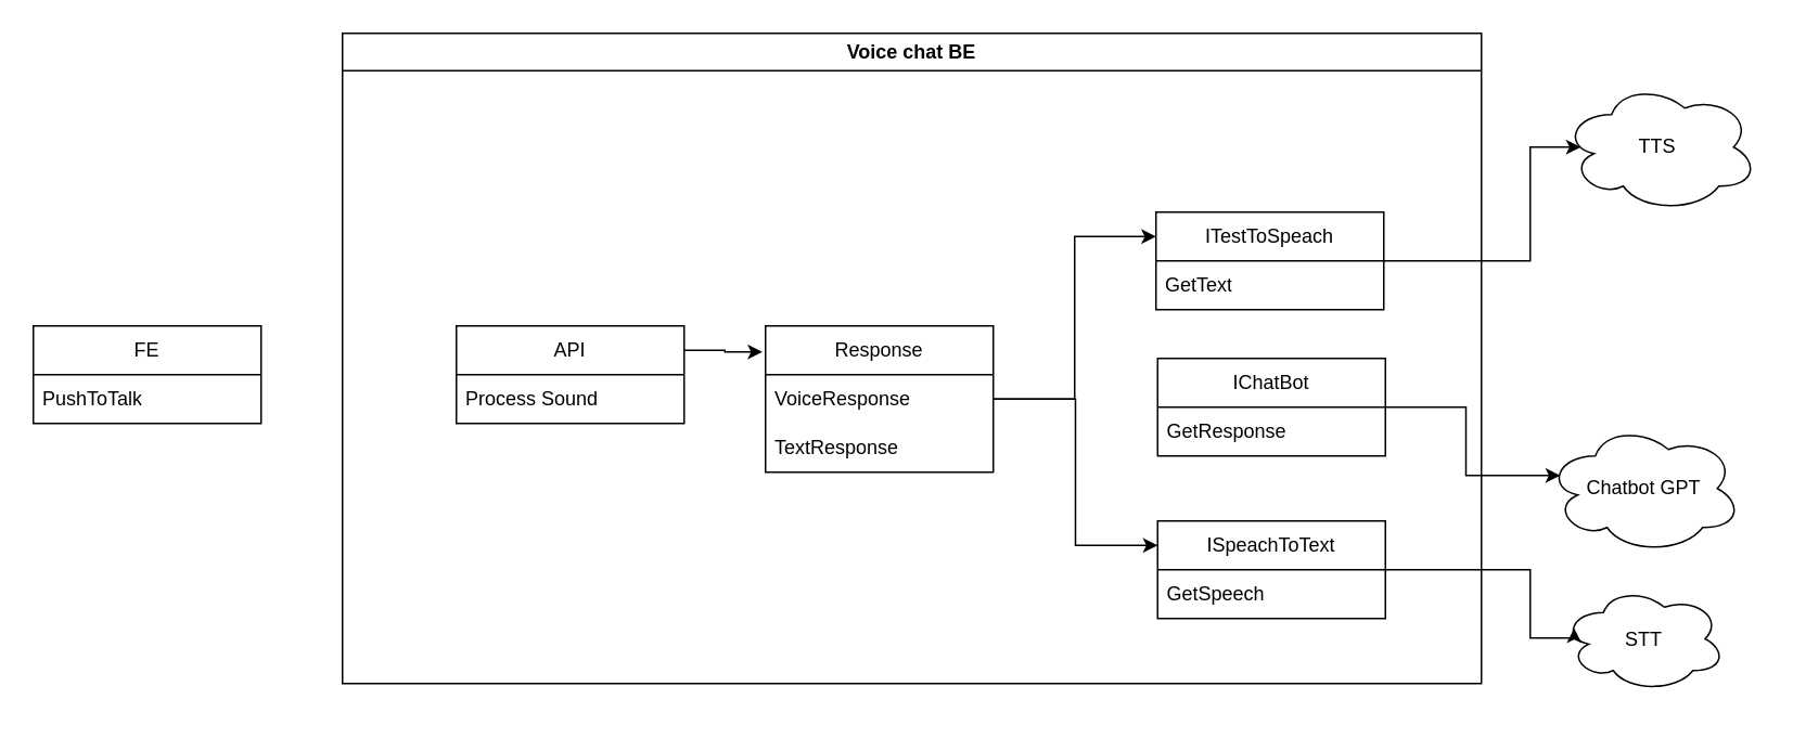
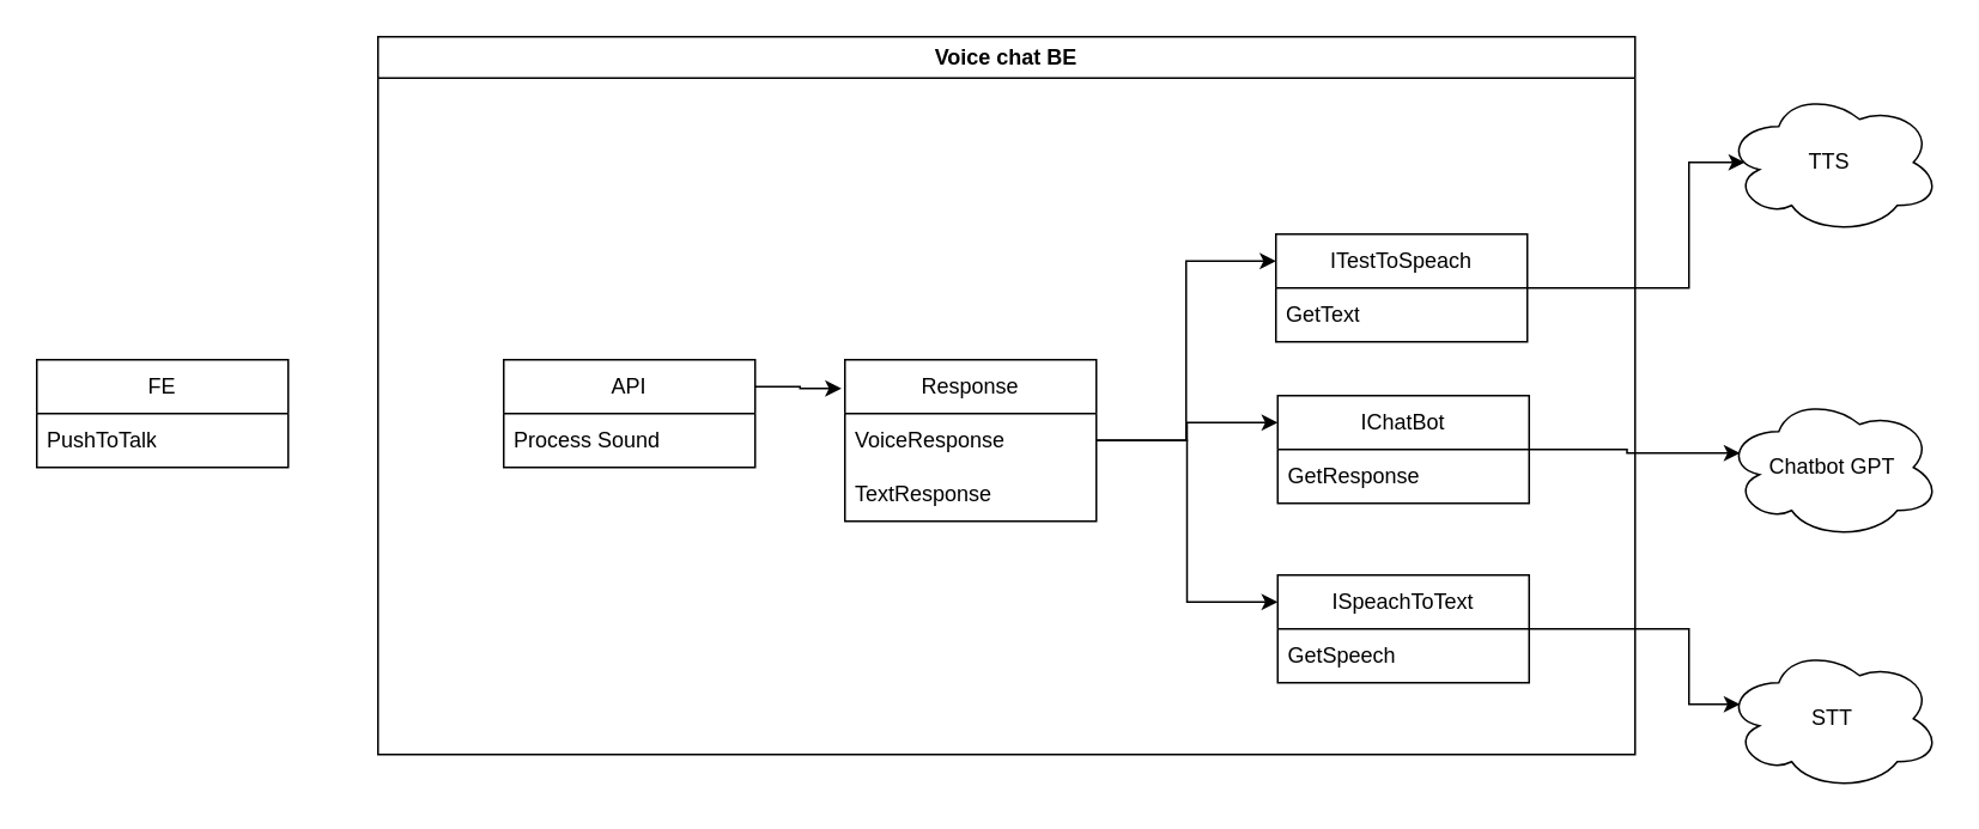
+ <mxCell id="15" style="edgeStyle=orthogonalEdgeStyle;rounded=0;orthogonalLoop=1;jettySize=auto;html=1;entryX=0;entryY=0.25;entryDx=0;entryDy=0;" edge="1" parent="4" source="17" target="7"><mxGeometry relative="1" as="geometry" /></mxCell>
- <mxCell id="20" value="Chatbot GPT" style="ellipse;shape=cloud;whiteSpace=wrap;html=1;" vertex="1" parent="1"><mxGeometry x="950" y="260" width="120" height="80" as="geometry" /></mxCell>
+ <mxCell id="20" value="Chatbot GPT" style="ellipse;shape=cloud;whiteSpace=wrap;html=1;" vertex="1" parent="1"><mxGeometry x="960" y="220" width="120" height="80" as="geometry" /></mxCell>
- <mxCell id="22" value="STT" style="ellipse;shape=cloud;whiteSpace=wrap;html=1;" vertex="1" parent="1"><mxGeometry x="960" y="360" width="100" height="65" as="geometry" /></mxCell>
+ <mxCell id="22" value="STT" style="ellipse;shape=cloud;whiteSpace=wrap;html=1;" vertex="1" parent="1"><mxGeometry x="960" y="360" width="120" height="80" as="geometry" /></mxCell>
